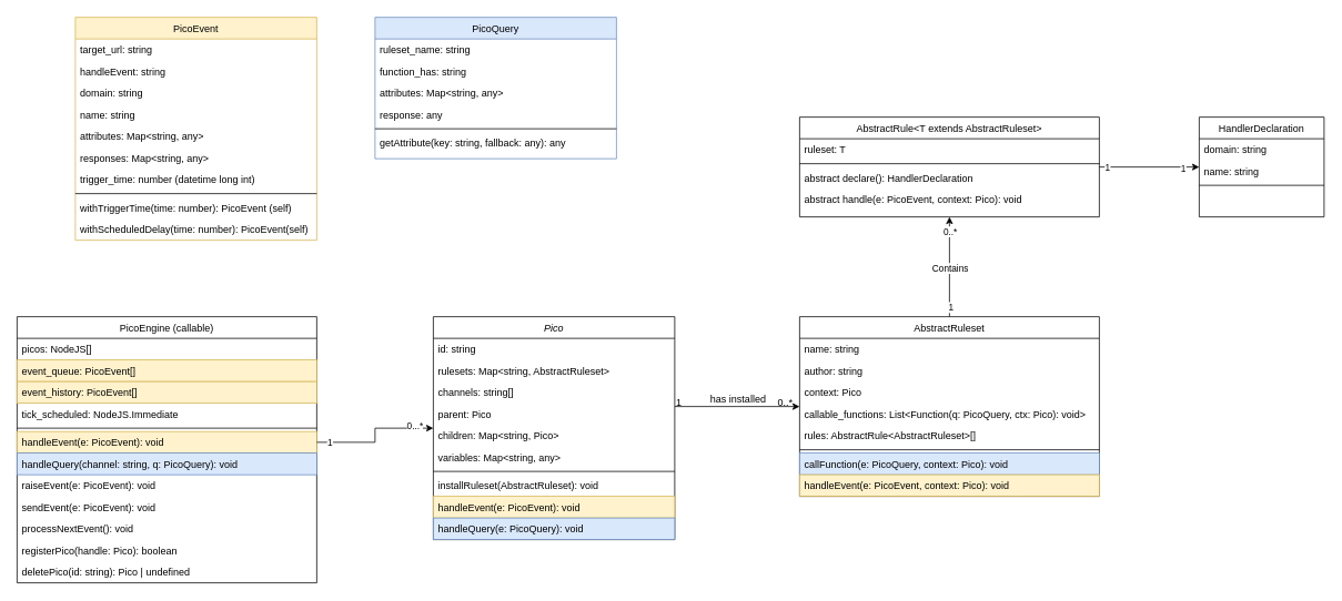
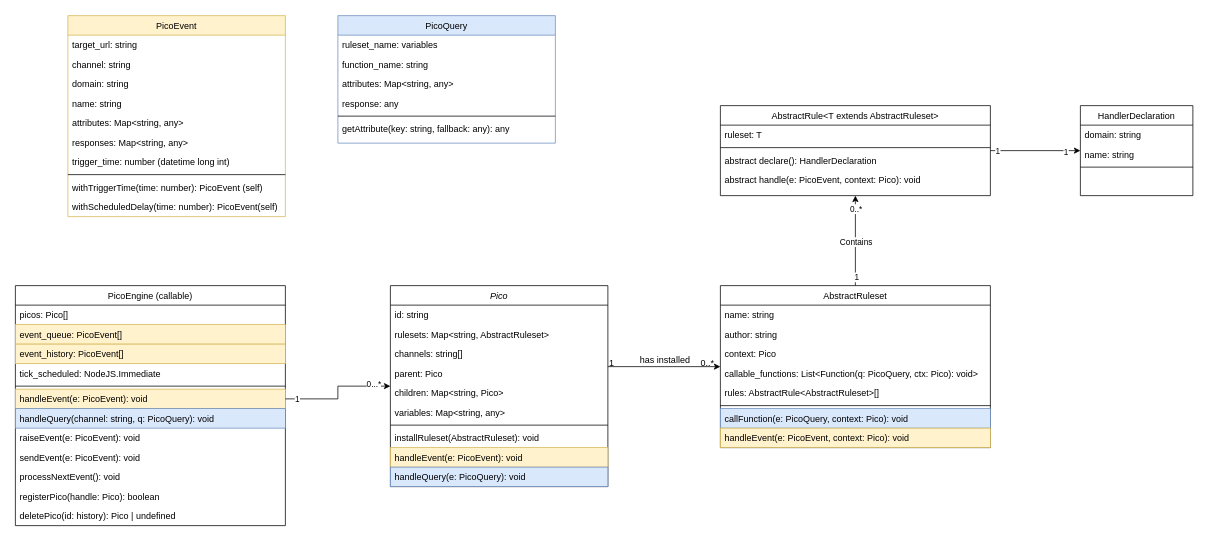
- <mxCell id="70" value="ruleset_name: string" style="text;align=left;verticalAlign=top;spacingLeft=4;spacingRight=4;overflow=hidden;rotatable=0;points=[[0,0.5],[1,0.5]];portConstraint=eastwest;" parent="69" vertex="1"><mxGeometry y="26" width="290" height="26" as="geometry" /></mxCell>
+ <mxCell id="70" value="ruleset_name: variables" style="text;align=left;verticalAlign=top;spacingLeft=4;spacingRight=4;overflow=hidden;rotatable=0;points=[[0,0.5],[1,0.5]];portConstraint=eastwest;" parent="69" vertex="1"><mxGeometry y="26" width="290" height="26" as="geometry" /></mxCell>
- <mxCell id="60" value="handleEvent: string" style="text;align=left;verticalAlign=top;spacingLeft=4;spacingRight=4;overflow=hidden;rotatable=0;points=[[0,0.5],[1,0.5]];portConstraint=eastwest;rounded=0;shadow=0;html=0;" parent="58" vertex="1"><mxGeometry y="52" width="290" height="26" as="geometry" /></mxCell>
+ <mxCell id="60" value="channel: string" style="text;align=left;verticalAlign=top;spacingLeft=4;spacingRight=4;overflow=hidden;rotatable=0;points=[[0,0.5],[1,0.5]];portConstraint=eastwest;rounded=0;shadow=0;html=0;" parent="58" vertex="1"><mxGeometry y="52" width="290" height="26" as="geometry" /></mxCell>
- <mxCell id="71" value="function_has: string" style="text;align=left;verticalAlign=top;spacingLeft=4;spacingRight=4;overflow=hidden;rotatable=0;points=[[0,0.5],[1,0.5]];portConstraint=eastwest;rounded=0;shadow=0;html=0;" parent="69" vertex="1"><mxGeometry y="52" width="290" height="26" as="geometry" /></mxCell>
+ <mxCell id="71" value="function_name: string" style="text;align=left;verticalAlign=top;spacingLeft=4;spacingRight=4;overflow=hidden;rotatable=0;points=[[0,0.5],[1,0.5]];portConstraint=eastwest;rounded=0;shadow=0;html=0;" parent="69" vertex="1"><mxGeometry y="52" width="290" height="26" as="geometry" /></mxCell>
- <mxCell id="43" value="picos: NodeJS[]" style="text;align=left;verticalAlign=top;spacingLeft=4;spacingRight=4;overflow=hidden;rotatable=0;points=[[0,0.5],[1,0.5]];portConstraint=eastwest;" parent="42" vertex="1"><mxGeometry y="26" width="360" height="26" as="geometry" /></mxCell>
+ <mxCell id="43" value="picos: Pico[]" style="text;align=left;verticalAlign=top;spacingLeft=4;spacingRight=4;overflow=hidden;rotatable=0;points=[[0,0.5],[1,0.5]];portConstraint=eastwest;" parent="42" vertex="1"><mxGeometry y="26" width="360" height="26" as="geometry" /></mxCell>
- <mxCell id="54" value="deletePico(id: string): Pico | undefined" style="text;align=left;verticalAlign=top;spacingLeft=4;spacingRight=4;overflow=hidden;rotatable=0;points=[[0,0.5],[1,0.5]];portConstraint=eastwest;" parent="42" vertex="1"><mxGeometry y="294" width="360" height="26" as="geometry" /></mxCell>
+ <mxCell id="54" value="deletePico(id: history): Pico | undefined" style="text;align=left;verticalAlign=top;spacingLeft=4;spacingRight=4;overflow=hidden;rotatable=0;points=[[0,0.5],[1,0.5]];portConstraint=eastwest;" parent="42" vertex="1"><mxGeometry y="294" width="360" height="26" as="geometry" /></mxCell>
